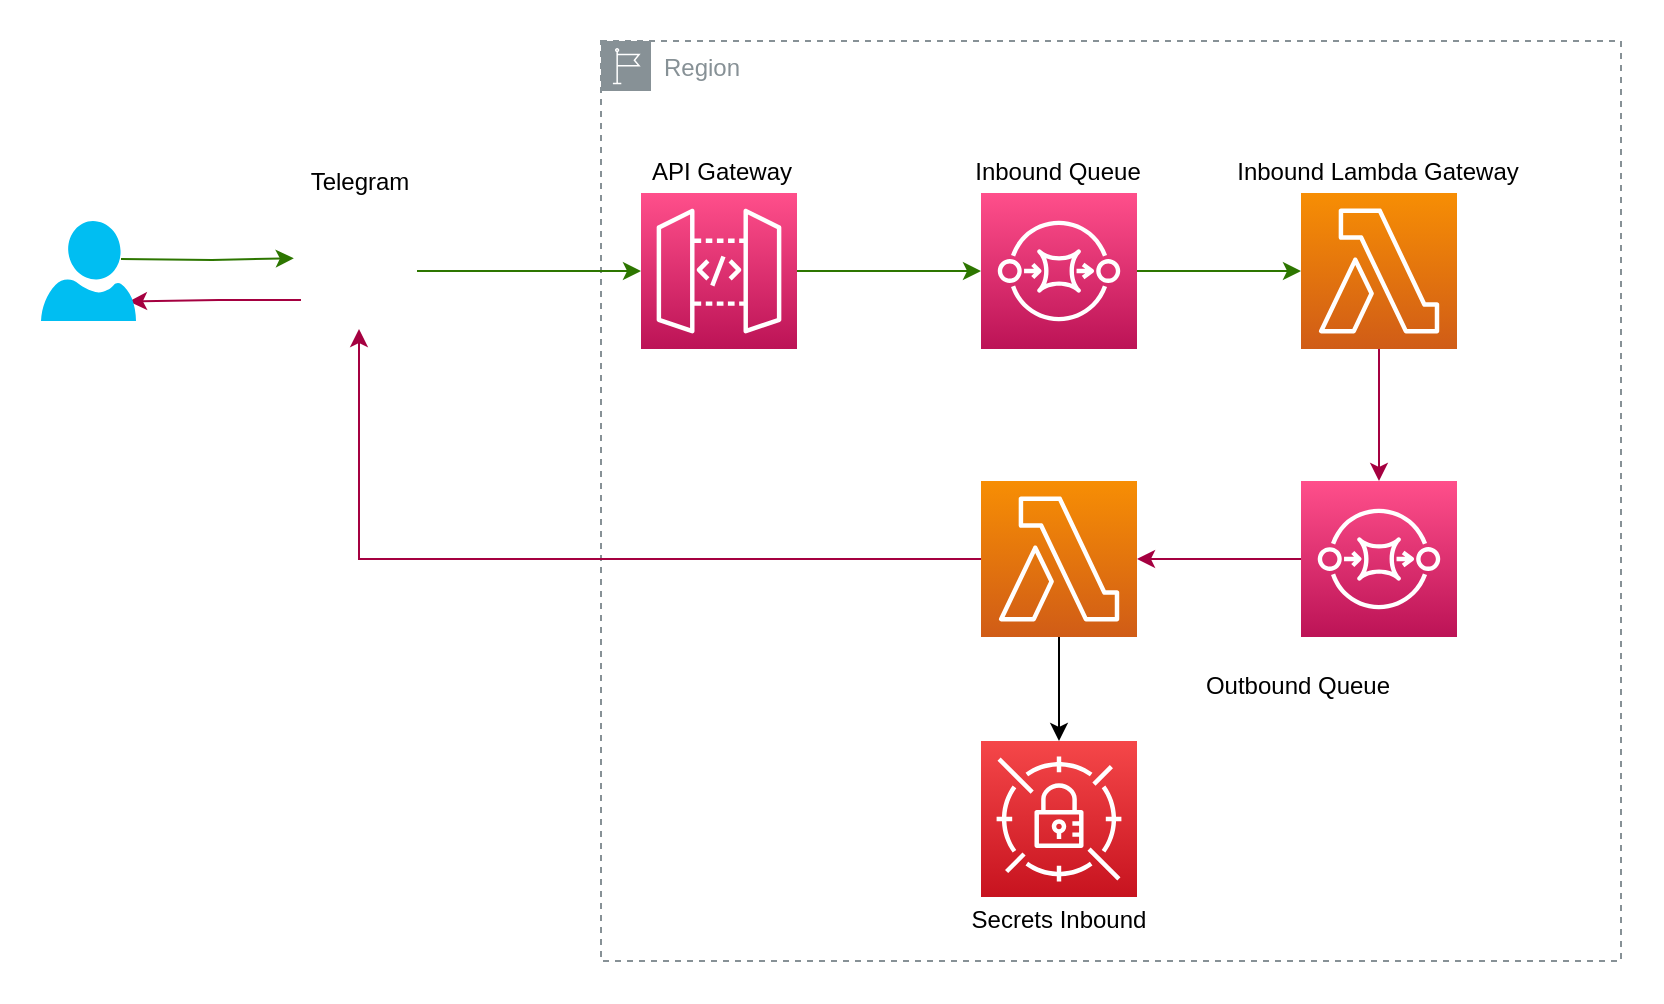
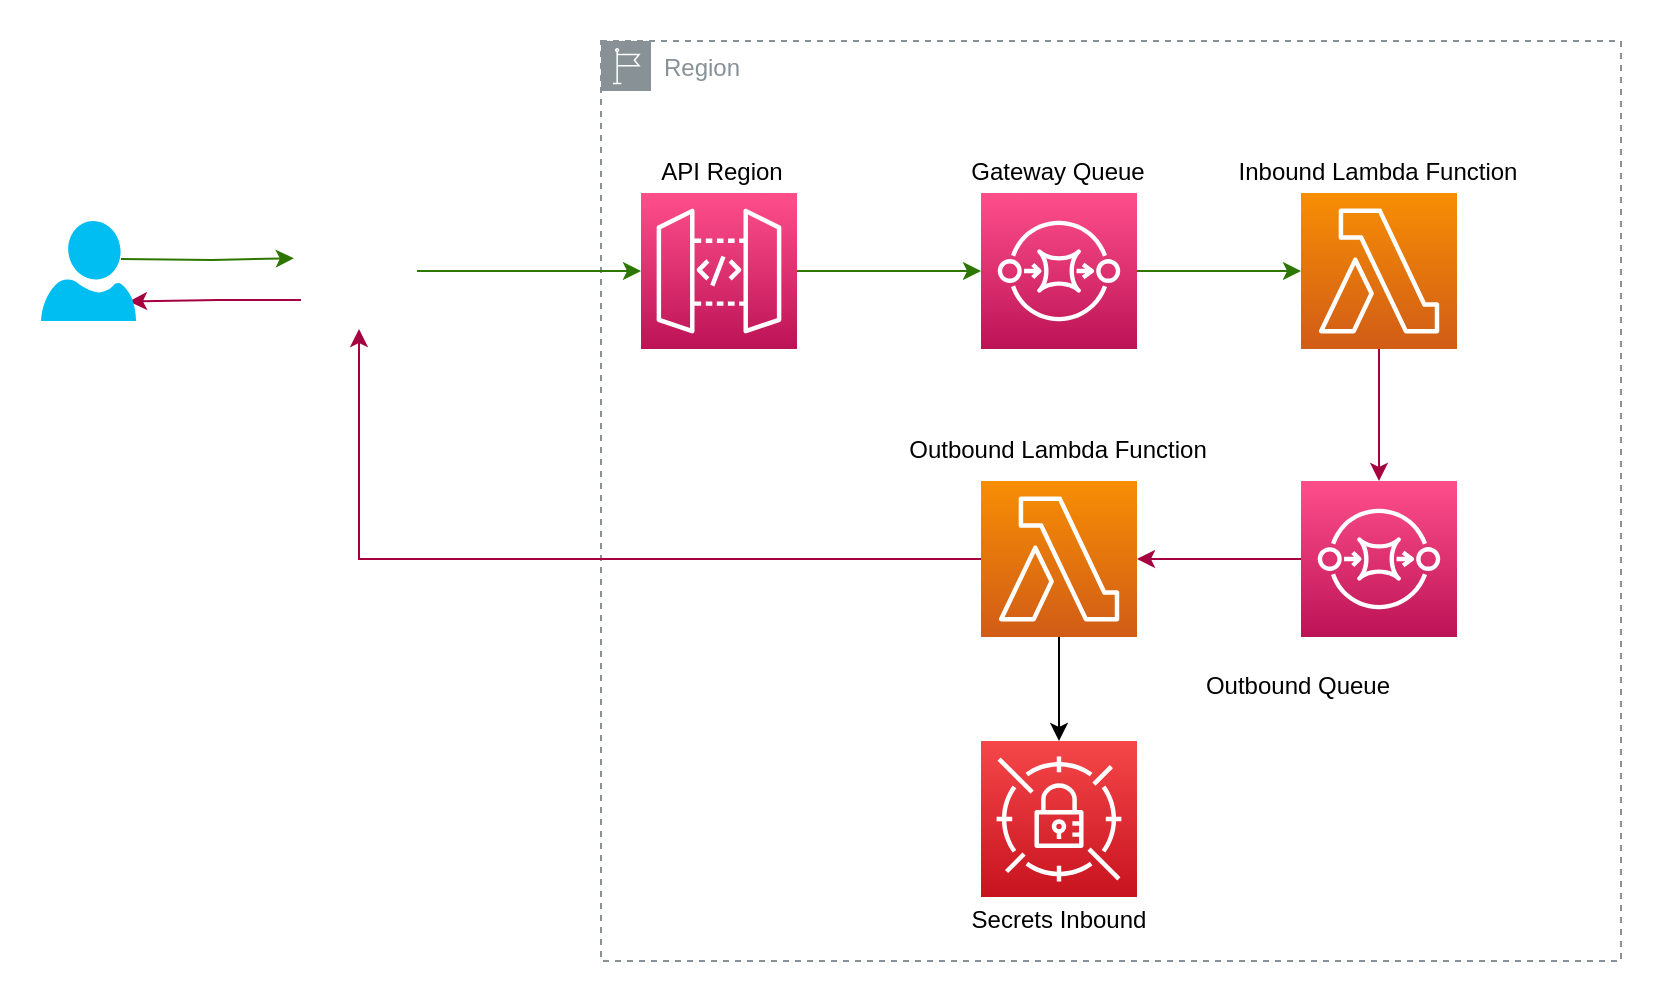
- <mxCell id="19" value="API Gateway" style="text;html=1;strokeColor=none;fillColor=none;align=center;verticalAlign=middle;whiteSpace=wrap;rounded=0;" vertex="1" parent="1"><mxGeometry x="316" y="71" width="90" height="30" as="geometry" /></mxCell>
+ <mxCell id="19" value="API Region" style="text;html=1;strokeColor=none;fillColor=none;align=center;verticalAlign=middle;whiteSpace=wrap;rounded=0;" vertex="1" parent="1"><mxGeometry x="316" y="71" width="90" height="30" as="geometry" /></mxCell>
- <mxCell id="20" value="Inbound Queue" style="text;html=1;strokeColor=none;fillColor=none;align=center;verticalAlign=middle;whiteSpace=wrap;rounded=0;" vertex="1" parent="1"><mxGeometry x="484" y="71" width="90" height="30" as="geometry" /></mxCell>
+ <mxCell id="20" value="Gateway Queue" style="text;html=1;strokeColor=none;fillColor=none;align=center;verticalAlign=middle;whiteSpace=wrap;rounded=0;" vertex="1" parent="1"><mxGeometry x="484" y="71" width="90" height="30" as="geometry" /></mxCell>
- <mxCell id="21" value="Inbound Lambda Gateway" style="text;html=1;strokeColor=none;fillColor=none;align=center;verticalAlign=middle;whiteSpace=wrap;rounded=0;" vertex="1" parent="1"><mxGeometry x="616" y="71" width="146" height="30" as="geometry" /></mxCell>
+ <mxCell id="21" value="Inbound Lambda Function" style="text;html=1;strokeColor=none;fillColor=none;align=center;verticalAlign=middle;whiteSpace=wrap;rounded=0;" vertex="1" parent="1"><mxGeometry x="616" y="71" width="146" height="30" as="geometry" /></mxCell>
- <mxCell id="24" value="Telegram" style="text;html=1;strokeColor=none;fillColor=none;align=center;verticalAlign=middle;whiteSpace=wrap;rounded=0;" vertex="1" parent="1"><mxGeometry x="150" y="76" width="60" height="30" as="geometry" /></mxCell>
+ <mxCell id="23" value="Outbound Lambda Function" style="text;html=1;strokeColor=none;fillColor=none;align=center;verticalAlign=middle;whiteSpace=wrap;rounded=0;" vertex="1" parent="1"><mxGeometry x="453" y="210" width="152" height="30" as="geometry" /></mxCell>
